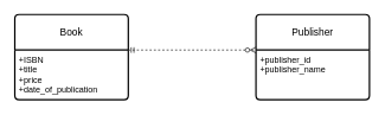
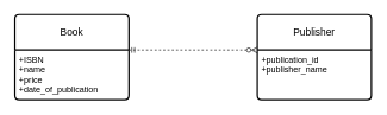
- <mxCell id="5" value="+publisher_id&lt;br&gt;+publisher_name&lt;br&gt;" style="align=left;strokeColor=none;fillColor=none;spacingLeft=4;fontSize=12;verticalAlign=top;resizable=0;rotatable=0;part=1;html=1;" parent="4" vertex="1"><mxGeometry y="50" width="160" height="70" as="geometry" /></mxCell>
+ <mxCell id="5" value="+publication_id&lt;br&gt;+publisher_name&lt;br&gt;" style="align=left;strokeColor=none;fillColor=none;spacingLeft=4;fontSize=12;verticalAlign=top;resizable=0;rotatable=0;part=1;html=1;" parent="4" vertex="1"><mxGeometry y="50" width="160" height="70" as="geometry" /></mxCell>
- <mxCell id="3" value="+ISBN&lt;br&gt;+title&lt;br&gt;&lt;div&gt;+price&lt;/div&gt;&lt;div&gt;+date_of_publication&lt;br&gt;&lt;/div&gt;" style="align=left;strokeColor=none;fillColor=none;spacingLeft=4;fontSize=12;verticalAlign=top;resizable=0;rotatable=0;part=1;html=1;" parent="2" vertex="1"><mxGeometry y="50" width="160" height="70" as="geometry" /></mxCell>
+ <mxCell id="3" value="+ISBN&lt;br&gt;+name&lt;br&gt;&lt;div&gt;+price&lt;/div&gt;&lt;div&gt;+date_of_publication&lt;br&gt;&lt;/div&gt;" style="align=left;strokeColor=none;fillColor=none;spacingLeft=4;fontSize=12;verticalAlign=top;resizable=0;rotatable=0;part=1;html=1;" parent="2" vertex="1"><mxGeometry y="50" width="160" height="70" as="geometry" /></mxCell>
